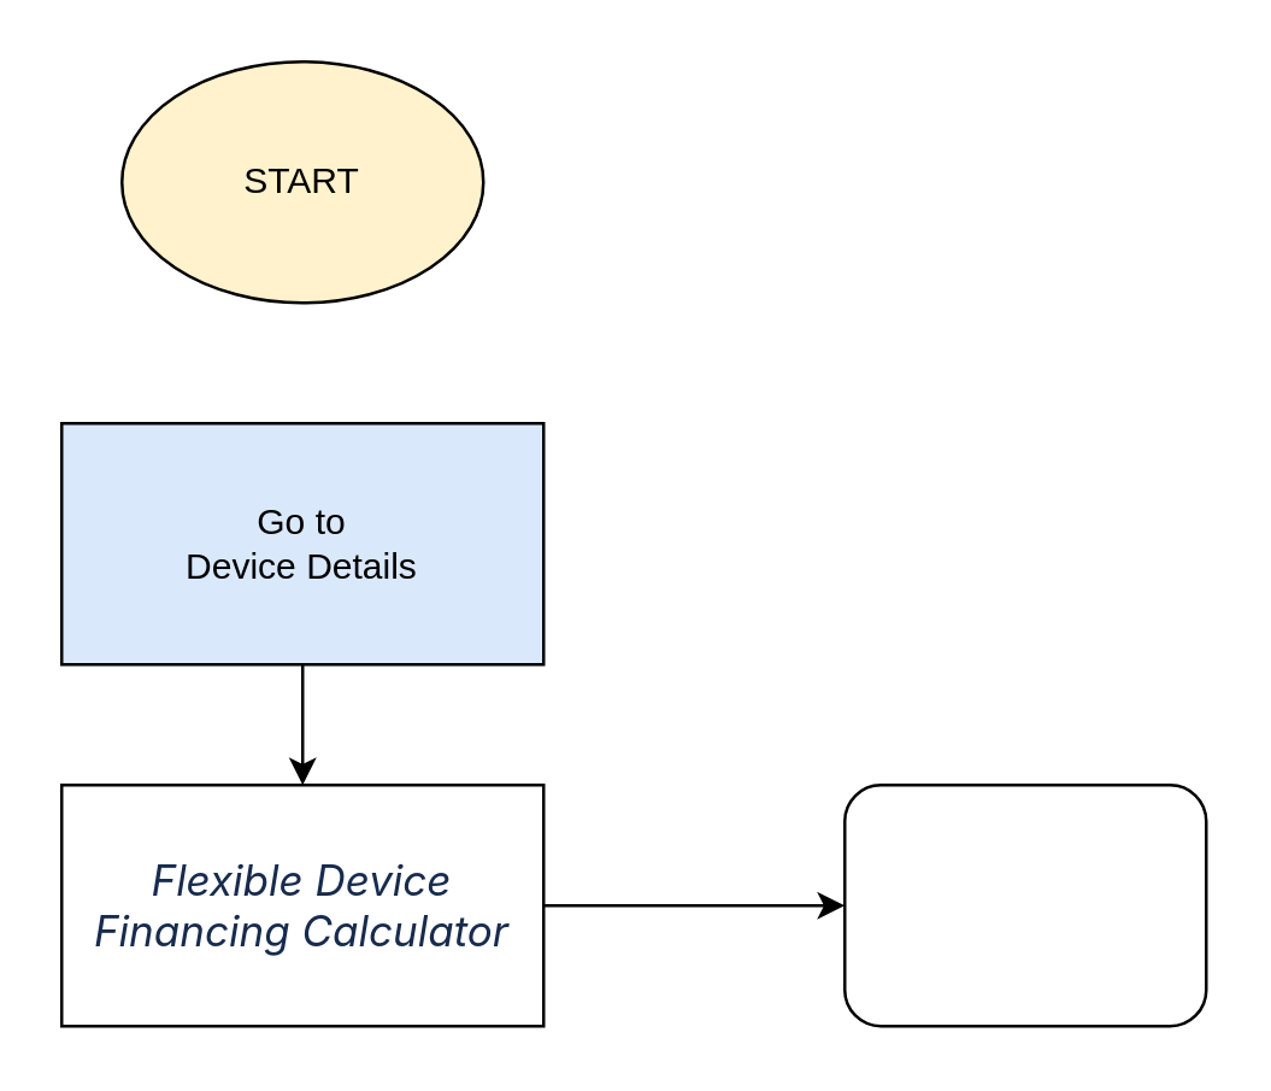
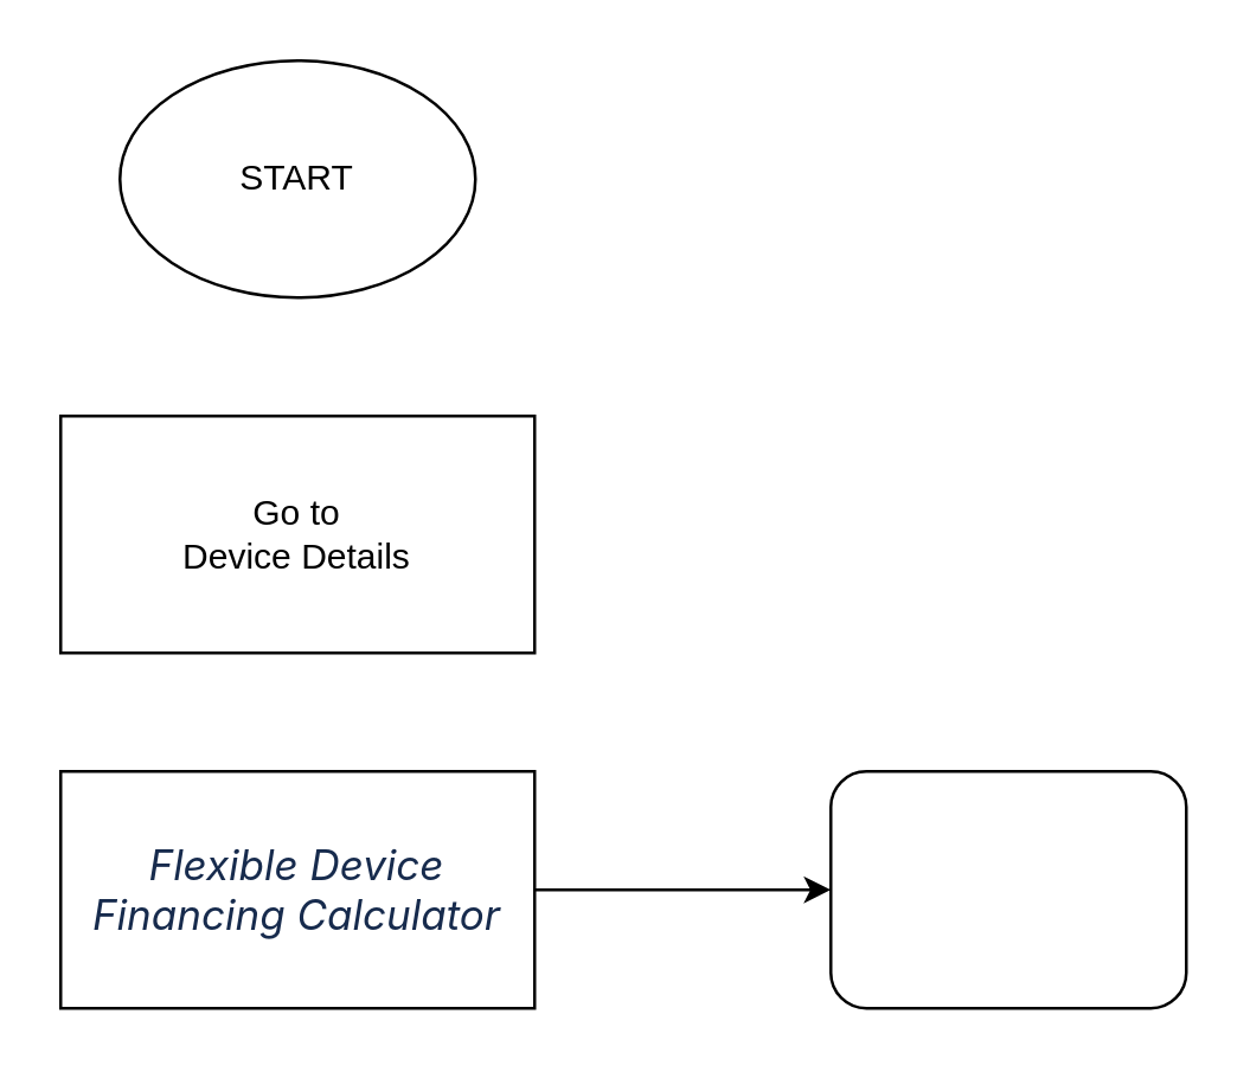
- <mxCell id="2" value="START" style="ellipse;whiteSpace=wrap;html=1;fillColor=#fff2cc;" parent="1" vertex="1"><mxGeometry x="40" y="20" width="120" height="80" as="geometry" /></mxCell>
+ <mxCell id="2" value="START" style="ellipse;whiteSpace=wrap;html=1;" parent="1" vertex="1"><mxGeometry x="40" y="20" width="120" height="80" as="geometry" /></mxCell>
- <mxCell id="4" value="Go to &lt;br&gt;Device Details" style="whiteSpace=wrap;html=1;fillColor=#dae8fc;" vertex="1" parent="1"><mxGeometry x="20" y="140" width="160" height="80" as="geometry" /></mxCell>
+ <mxCell id="4" value="Go to &lt;br&gt;Device Details" style="whiteSpace=wrap;html=1;" vertex="1" parent="1"><mxGeometry x="20" y="140" width="160" height="80" as="geometry" /></mxCell>
- <mxCell id="3" value="" style="edgeStyle=orthogonalEdgeStyle;rounded=0;orthogonalLoop=1;jettySize=auto;html=1;" edge="1" parent="1" source="4" target="6"><mxGeometry relative="1" as="geometry" /></mxCell>
